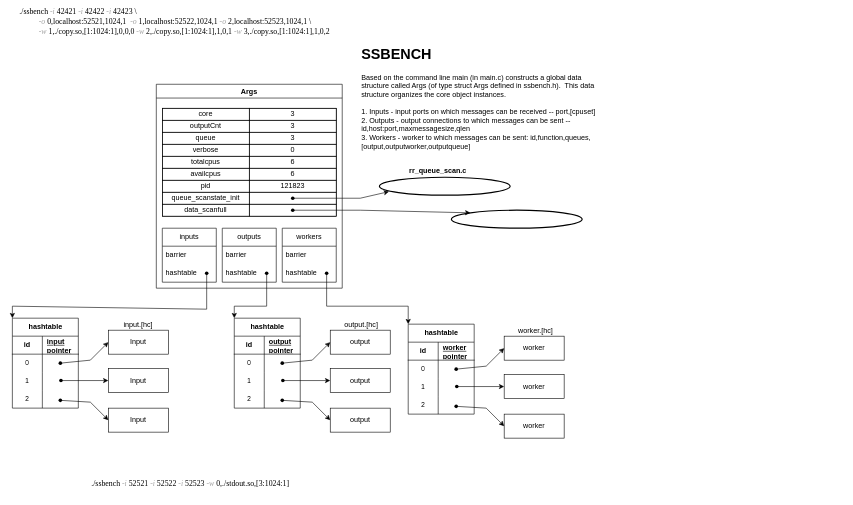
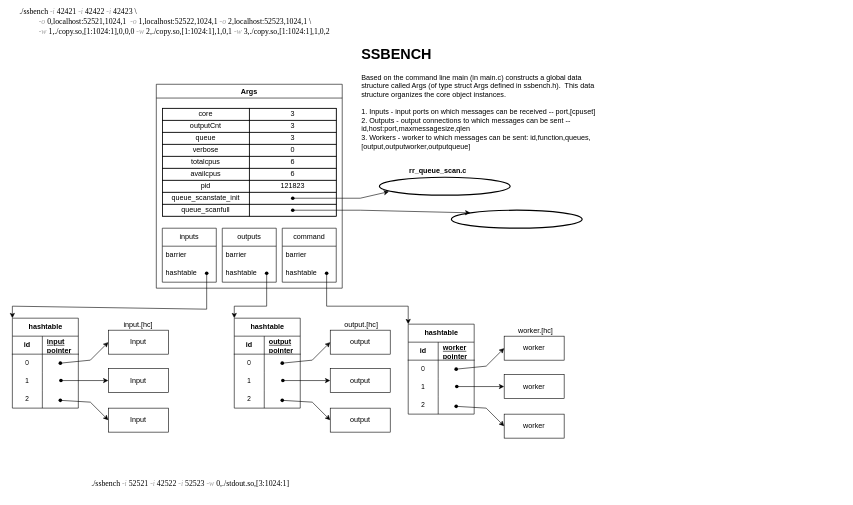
- <mxCell id="116" value="data_scanfull" style="connectable=0;recursiveResize=0;strokeColor=inherit;fillColor=none;align=center;whiteSpace=wrap;html=1;" vertex="1" parent="115"><mxGeometry width="145" height="20" as="geometry"><mxRectangle width="145" height="20" as="alternateBounds" /></mxGeometry></mxCell>
+ <mxCell id="116" value="queue_scanfull" style="connectable=0;recursiveResize=0;strokeColor=inherit;fillColor=none;align=center;whiteSpace=wrap;html=1;" vertex="1" parent="115"><mxGeometry width="145" height="20" as="geometry"><mxRectangle width="145" height="20" as="alternateBounds" /></mxGeometry></mxCell>
- <mxCell id="62" value="workers" style="swimlane;fontStyle=0;childLayout=stackLayout;horizontal=1;startSize=30;horizontalStack=0;resizeParent=1;resizeParentMax=0;resizeLast=0;collapsible=1;marginBottom=0;whiteSpace=wrap;html=1;" vertex="1" parent="61"><mxGeometry width="90" height="90" as="geometry"><mxRectangle x="480" y="560" width="60" height="30" as="alternateBounds" /></mxGeometry></mxCell>
+ <mxCell id="62" value="command" style="swimlane;fontStyle=0;childLayout=stackLayout;horizontal=1;startSize=30;horizontalStack=0;resizeParent=1;resizeParentMax=0;resizeLast=0;collapsible=1;marginBottom=0;whiteSpace=wrap;html=1;" vertex="1" parent="61"><mxGeometry width="90" height="90" as="geometry"><mxRectangle x="480" y="560" width="60" height="30" as="alternateBounds" /></mxGeometry></mxCell>
- <mxCell id="124" value="&lt;p style=&quot;margin: 0px; font-variant-numeric: normal; font-variant-east-asian: normal; font-variant-alternates: normal; font-kerning: auto; font-optical-sizing: auto; font-feature-settings: normal; font-variation-settings: normal; font-variant-position: normal; font-stretch: normal; font-size: 13px; line-height: normal; font-family: Menlo; color: rgb(0, 0, 0); background-color: rgb(255, 255, 255);&quot; class=&quot;p1&quot;&gt;&lt;span style=&quot;font-variant-ligatures: no-common-ligatures;&quot; class=&quot;s1&quot;&gt;./ssbench &lt;/span&gt;&lt;span style=&quot;font-variant-ligatures: no-common-ligatures; color: rgb(163, 163, 163);&quot; class=&quot;s2&quot;&gt;&lt;i&gt;-i&lt;/i&gt;&lt;/span&gt;&lt;span style=&quot;font-variant-ligatures: no-common-ligatures;&quot; class=&quot;s1&quot;&gt; 52521 &lt;/span&gt;&lt;span style=&quot;font-variant-ligatures: no-common-ligatures; color: rgb(163, 163, 163);&quot; class=&quot;s2&quot;&gt;&lt;i&gt;-i&lt;/i&gt;&lt;/span&gt;&lt;span style=&quot;font-variant-ligatures: no-common-ligatures;&quot; class=&quot;s1&quot;&gt; 52522 &lt;/span&gt;&lt;span style=&quot;font-variant-ligatures: no-common-ligatures; color: rgb(163, 163, 163);&quot; class=&quot;s2&quot;&gt;&lt;i&gt;-i&lt;/i&gt;&lt;/span&gt;&lt;span style=&quot;font-variant-ligatures: no-common-ligatures;&quot; class=&quot;s1&quot;&gt; 52523 &lt;/span&gt;&lt;span style=&quot;font-variant-ligatures: no-common-ligatures; color: rgb(163, 163, 163);&quot; class=&quot;s2&quot;&gt;&lt;i&gt;-w&lt;/i&gt;&lt;/span&gt;&lt;span style=&quot;font-variant-ligatures: no-common-ligatures;&quot; class=&quot;s1&quot;&gt; 0,./stdout.so,[3:1024:1]&lt;/span&gt;&lt;/p&gt;" style="text;html=1;align=left;verticalAlign=middle;whiteSpace=wrap;rounded=0;fontFamily=Times New Roman;" vertex="1" parent="1"><mxGeometry x="150" y="790" width="1250" height="30" as="geometry" /></mxCell>
+ <mxCell id="124" value="&lt;p style=&quot;margin: 0px; font-variant-numeric: normal; font-variant-east-asian: normal; font-variant-alternates: normal; font-kerning: auto; font-optical-sizing: auto; font-feature-settings: normal; font-variation-settings: normal; font-variant-position: normal; font-stretch: normal; font-size: 13px; line-height: normal; font-family: Menlo; color: rgb(0, 0, 0); background-color: rgb(255, 255, 255);&quot; class=&quot;p1&quot;&gt;&lt;span style=&quot;font-variant-ligatures: no-common-ligatures;&quot; class=&quot;s1&quot;&gt;./ssbench &lt;/span&gt;&lt;span style=&quot;font-variant-ligatures: no-common-ligatures; color: rgb(163, 163, 163);&quot; class=&quot;s2&quot;&gt;&lt;i&gt;-i&lt;/i&gt;&lt;/span&gt;&lt;span style=&quot;font-variant-ligatures: no-common-ligatures;&quot; class=&quot;s1&quot;&gt; 52521 &lt;/span&gt;&lt;span style=&quot;font-variant-ligatures: no-common-ligatures; color: rgb(163, 163, 163);&quot; class=&quot;s2&quot;&gt;&lt;i&gt;-i&lt;/i&gt;&lt;/span&gt;&lt;span style=&quot;font-variant-ligatures: no-common-ligatures;&quot; class=&quot;s1&quot;&gt; 42522 &lt;/span&gt;&lt;span style=&quot;font-variant-ligatures: no-common-ligatures; color: rgb(163, 163, 163);&quot; class=&quot;s2&quot;&gt;&lt;i&gt;-i&lt;/i&gt;&lt;/span&gt;&lt;span style=&quot;font-variant-ligatures: no-common-ligatures;&quot; class=&quot;s1&quot;&gt; 52523 &lt;/span&gt;&lt;span style=&quot;font-variant-ligatures: no-common-ligatures; color: rgb(163, 163, 163);&quot; class=&quot;s2&quot;&gt;&lt;i&gt;-w&lt;/i&gt;&lt;/span&gt;&lt;span style=&quot;font-variant-ligatures: no-common-ligatures;&quot; class=&quot;s1&quot;&gt; 0,./stdout.so,[3:1024:1]&lt;/span&gt;&lt;/p&gt;" style="text;html=1;align=left;verticalAlign=middle;whiteSpace=wrap;rounded=0;fontFamily=Times New Roman;" vertex="1" parent="1"><mxGeometry x="150" y="790" width="1250" height="30" as="geometry" /></mxCell>
